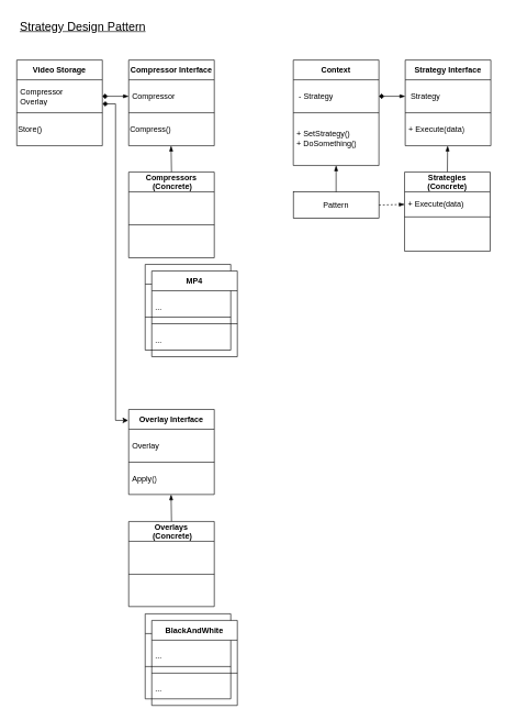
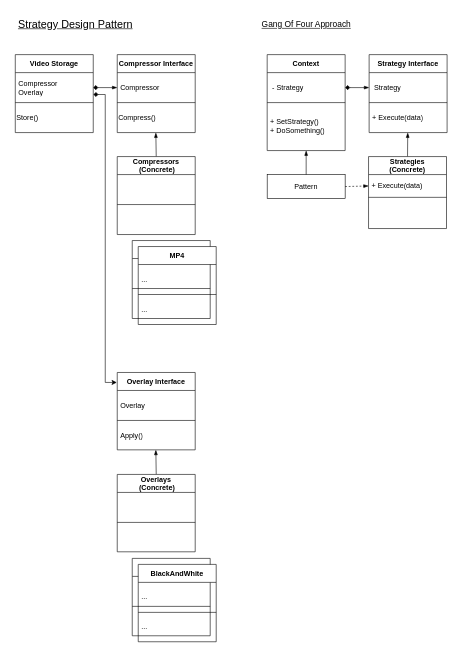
+ <mxCell id="52" value="&lt;font style=&quot;font-size: 14px;&quot;&gt;&lt;u style=&quot;&quot;&gt;Gang Of Four Approach&lt;/u&gt;&lt;/font&gt;" style="text;html=1;align=center;verticalAlign=middle;resizable=0;points=[];autosize=1;strokeColor=none;fillColor=none;" vertex="1" parent="1"><mxGeometry x="425" y="25" width="170" height="30" as="geometry" /></mxCell>
